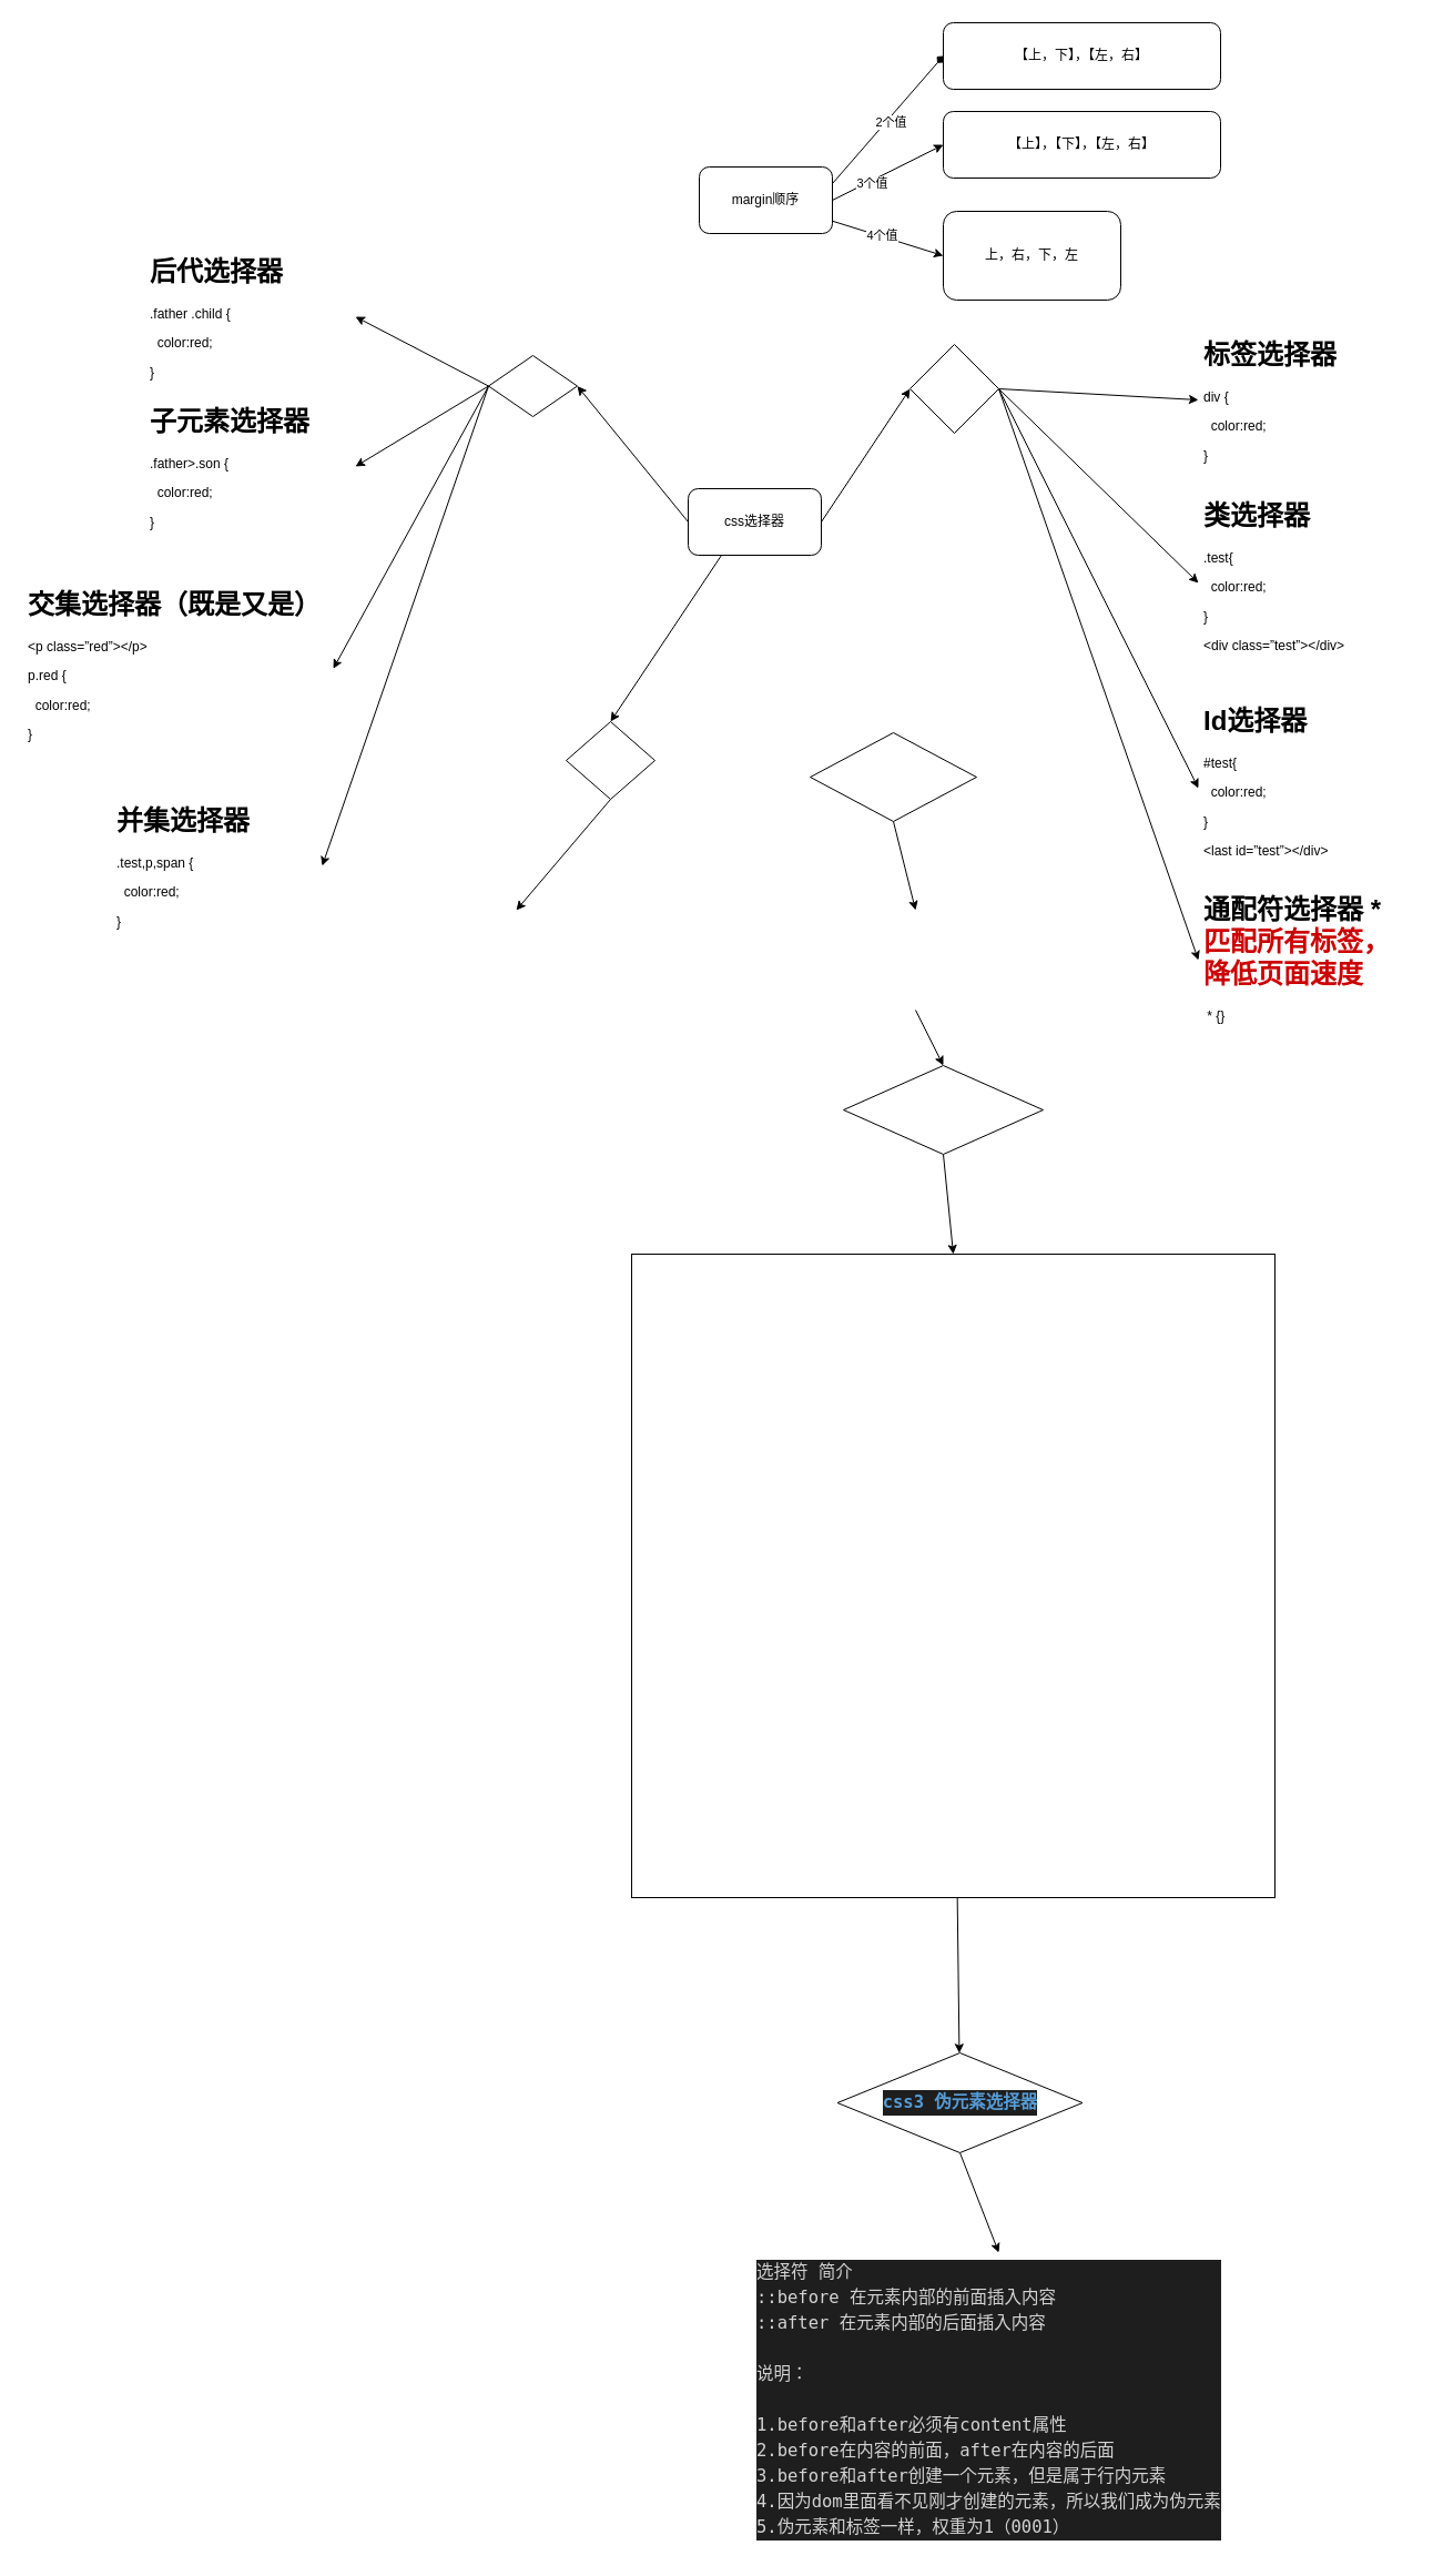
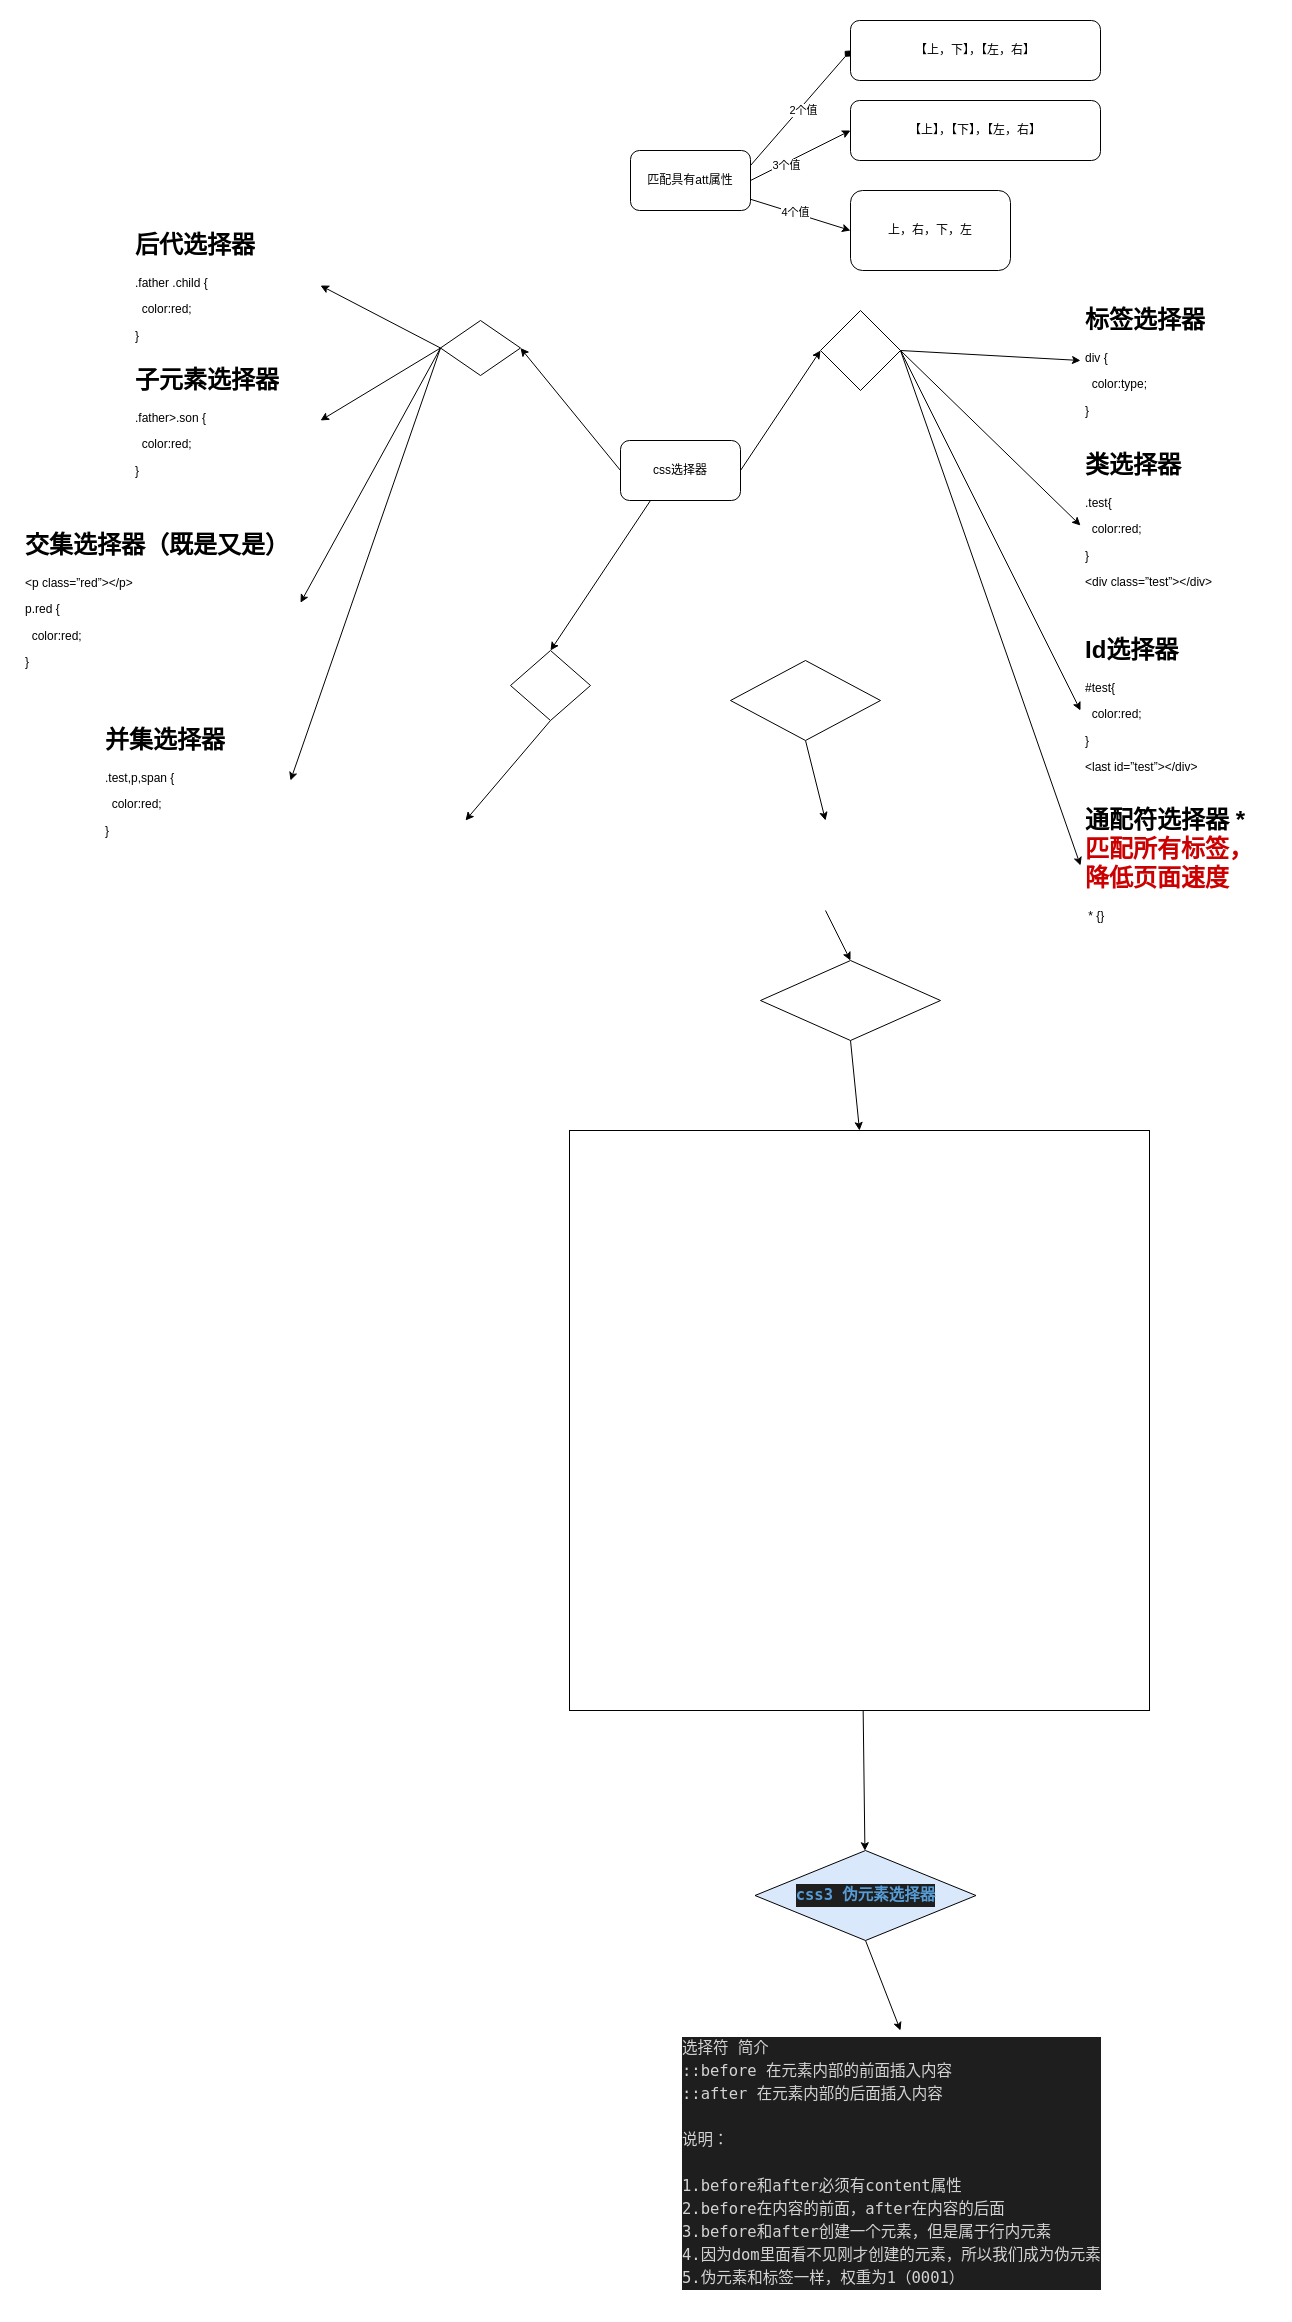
- <mxCell id="8" value="margin顺序" style="rounded=1;whiteSpace=wrap;html=1;" parent="1" vertex="1"><mxGeometry x="630" y="150" width="120" height="60" as="geometry" /></mxCell>
+ <mxCell id="8" value="匹配具有att属性" style="rounded=1;whiteSpace=wrap;html=1;" parent="1" vertex="1"><mxGeometry x="630" y="150" width="120" height="60" as="geometry" /></mxCell>
- <mxCell id="16" value="&lt;h1&gt;标签选择器&lt;/h1&gt;&lt;p&gt;div {&lt;/p&gt;&lt;p&gt;&amp;nbsp; color:red;&lt;/p&gt;&lt;p&gt;}&lt;/p&gt;" style="text;html=1;strokeColor=none;fillColor=none;spacing=5;spacingTop=-20;whiteSpace=wrap;overflow=hidden;rounded=0;" vertex="1" parent="1"><mxGeometry x="1080" y="300" width="190" height="120" as="geometry" /></mxCell>
+ <mxCell id="16" value="&lt;h1&gt;标签选择器&lt;/h1&gt;&lt;p&gt;div {&lt;/p&gt;&lt;p&gt;&amp;nbsp; color:type;&lt;/p&gt;&lt;p&gt;}&lt;/p&gt;" style="text;html=1;strokeColor=none;fillColor=none;spacing=5;spacingTop=-20;whiteSpace=wrap;overflow=hidden;rounded=0;" vertex="1" parent="1"><mxGeometry x="1080" y="300" width="190" height="120" as="geometry" /></mxCell>
- <mxCell id="47" value="&lt;div style=&quot;color: rgb(212 , 212 , 212) ; background-color: rgb(30 , 30 , 30) ; font-family: &amp;#34;input mono&amp;#34; , &amp;#34;fira code&amp;#34; , monospace , &amp;#34;menlo&amp;#34; , &amp;#34;monaco&amp;#34; , &amp;#34;courier new&amp;#34; , monospace ; font-size: 15.5px ; line-height: 23px&quot;&gt;&lt;span style=&quot;color: #569cd6 ; font-weight: bold&quot;&gt;css3 伪元素选择器&lt;/span&gt;&lt;/div&gt;" style="rhombus;whiteSpace=wrap;html=1;fontColor=#FFFFFF;" vertex="1" parent="1"><mxGeometry x="754.5" y="1850" width="221" height="90" as="geometry" /></mxCell>
+ <mxCell id="47" value="&lt;div style=&quot;color: rgb(212 , 212 , 212) ; background-color: rgb(30 , 30 , 30) ; font-family: &amp;#34;input mono&amp;#34; , &amp;#34;fira code&amp;#34; , monospace , &amp;#34;menlo&amp;#34; , &amp;#34;monaco&amp;#34; , &amp;#34;courier new&amp;#34; , monospace ; font-size: 15.5px ; line-height: 23px&quot;&gt;&lt;span style=&quot;color: #569cd6 ; font-weight: bold&quot;&gt;css3 伪元素选择器&lt;/span&gt;&lt;/div&gt;" style="rhombus;whiteSpace=wrap;html=1;fontColor=#FFFFFF;fillColor=#dae8fc;" vertex="1" parent="1"><mxGeometry x="754.5" y="1850" width="221" height="90" as="geometry" /></mxCell>
